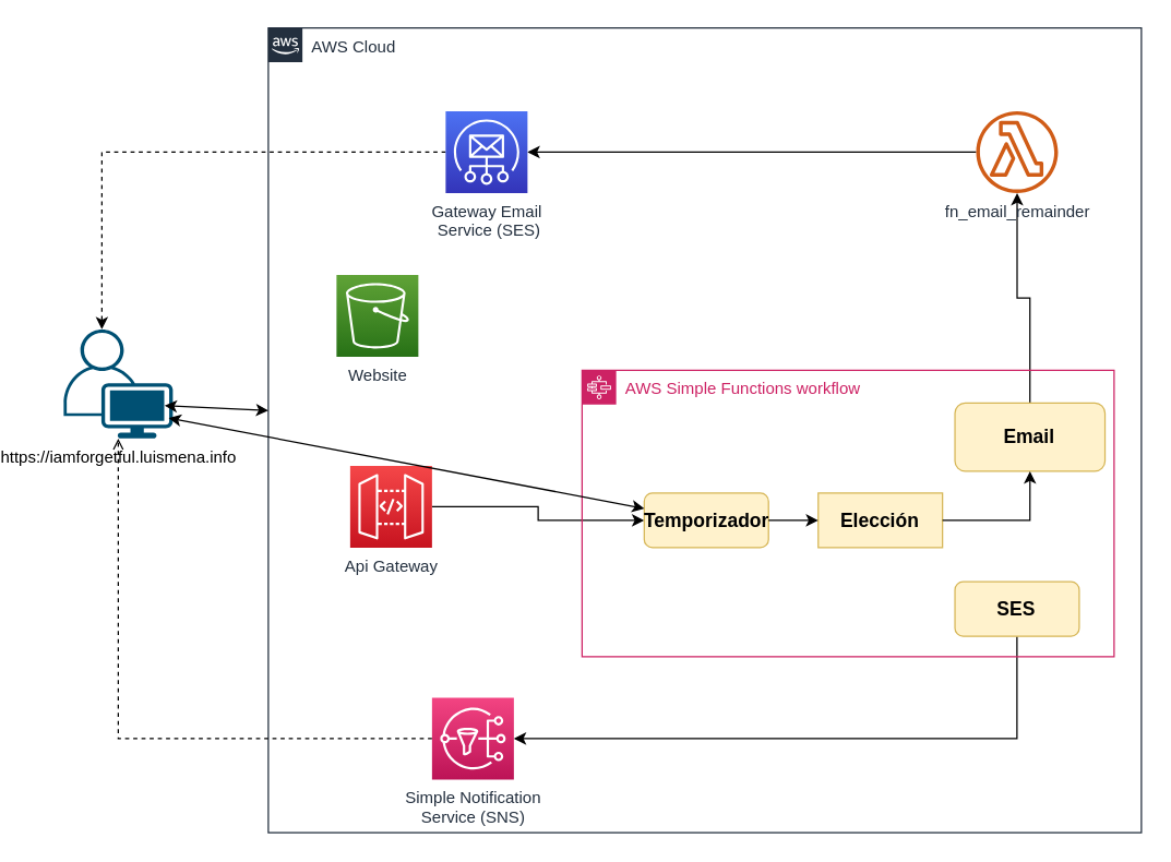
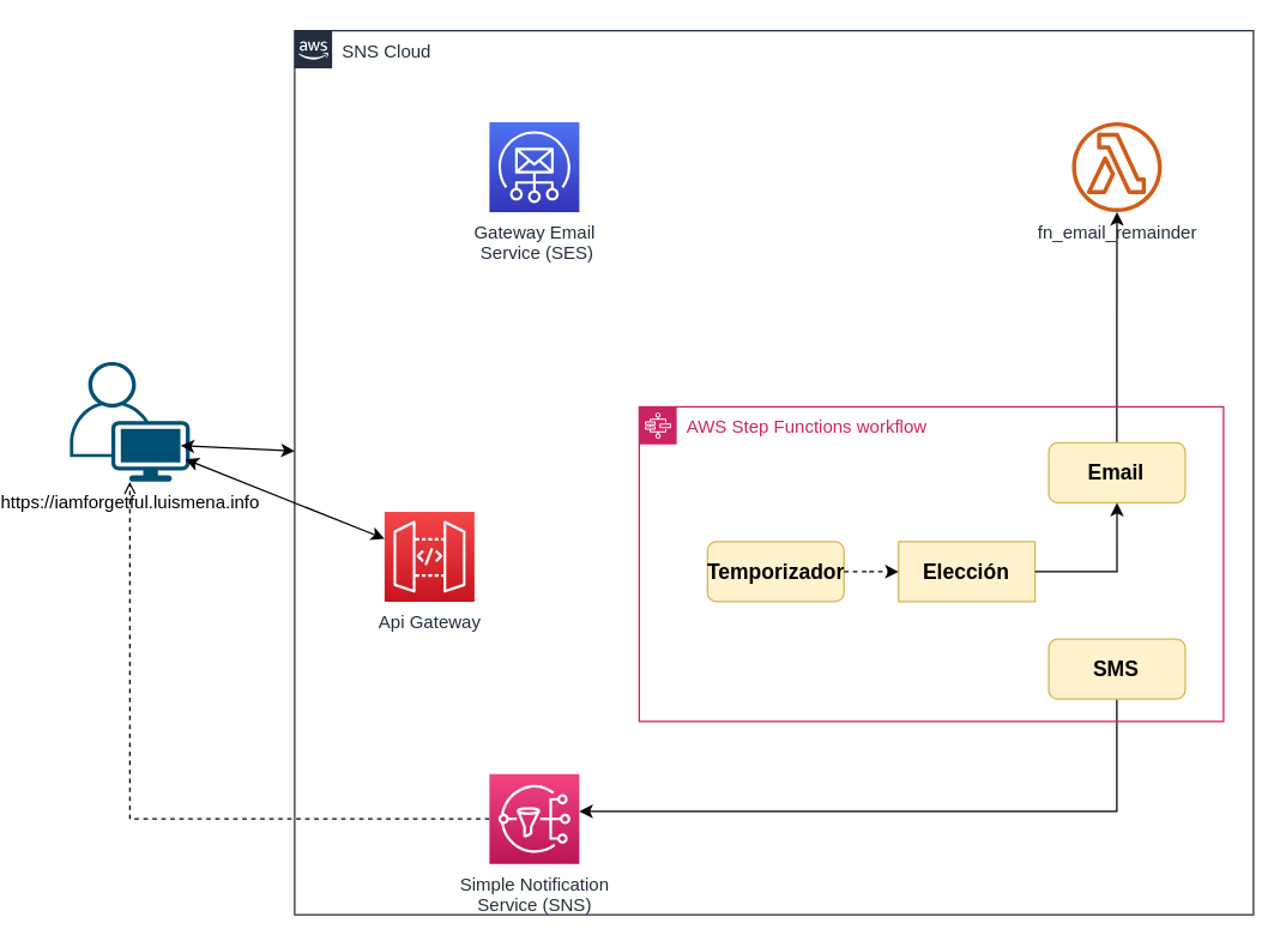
- <mxCell id="2" value="AWS Cloud" style="points=[[0,0],[0.25,0],[0.5,0],[0.75,0],[1,0],[1,0.25],[1,0.5],[1,0.75],[1,1],[0.75,1],[0.5,1],[0.25,1],[0,1],[0,0.75],[0,0.5],[0,0.25]];outlineConnect=0;gradientColor=none;html=1;whiteSpace=wrap;fontSize=12;fontStyle=0;shape=mxgraph.aws4.group;grIcon=mxgraph.aws4.group_aws_cloud_alt;strokeColor=#232F3E;fillColor=none;verticalAlign=top;align=left;spacingLeft=30;fontColor=#232F3E;dashed=0;" parent="1" vertex="1"><mxGeometry x="170" y="20" width="640" height="590" as="geometry" /></mxCell>
+ <mxCell id="2" value="SNS Cloud" style="points=[[0,0],[0.25,0],[0.5,0],[0.75,0],[1,0],[1,0.25],[1,0.5],[1,0.75],[1,1],[0.75,1],[0.5,1],[0.25,1],[0,1],[0,0.75],[0,0.5],[0,0.25]];outlineConnect=0;gradientColor=none;html=1;whiteSpace=wrap;fontSize=12;fontStyle=0;shape=mxgraph.aws4.group;grIcon=mxgraph.aws4.group_aws_cloud_alt;strokeColor=#232F3E;fillColor=none;verticalAlign=top;align=left;spacingLeft=30;fontColor=#232F3E;dashed=0;" parent="1" vertex="1"><mxGeometry x="170" y="20" width="640" height="590" as="geometry" /></mxCell>
- <mxCell id="6" style="edgeStyle=orthogonalEdgeStyle;rounded=0;orthogonalLoop=1;jettySize=auto;html=1;entryX=0.35;entryY=0;entryDx=0;entryDy=0;entryPerimeter=0;startArrow=none;startFill=0;dashed=1;" parent="1" source="7" target="22" edge="1"><mxGeometry relative="1" as="geometry" /></mxCell>
- <mxCell id="12" style="edgeStyle=orthogonalEdgeStyle;rounded=0;orthogonalLoop=1;jettySize=auto;html=1;" parent="1" source="13" target="7" edge="1"><mxGeometry relative="1" as="geometry" /></mxCell>
- <mxCell id="5" value="Website" style="outlineConnect=0;fontColor=#232F3E;gradientColor=#60A337;gradientDirection=north;fillColor=#277116;strokeColor=#ffffff;dashed=0;verticalLabelPosition=bottom;verticalAlign=top;align=center;html=1;fontSize=12;fontStyle=0;aspect=fixed;shape=mxgraph.aws4.resourceIcon;resIcon=mxgraph.aws4.s3;" parent="1" vertex="1"><mxGeometry x="220" y="201" width="60" height="60" as="geometry" /></mxCell>
- <mxCell id="15" value="AWS Simple Functions workflow" style="points=[[0,0],[0.25,0],[0.5,0],[0.75,0],[1,0],[1,0.25],[1,0.5],[1,0.75],[1,1],[0.75,1],[0.5,1],[0.25,1],[0,1],[0,0.75],[0,0.5],[0,0.25]];outlineConnect=0;gradientColor=none;html=1;whiteSpace=wrap;fontSize=12;fontStyle=0;shape=mxgraph.aws4.group;grIcon=mxgraph.aws4.group_aws_step_functions_workflow;strokeColor=#CD2264;fillColor=none;verticalAlign=top;align=left;spacingLeft=30;fontColor=#CD2264;dashed=0;" parent="14" vertex="1"><mxGeometry width="390" height="210" as="geometry" /></mxCell>
+ <mxCell id="15" value="AWS Step Functions workflow" style="points=[[0,0],[0.25,0],[0.5,0],[0.75,0],[1,0],[1,0.25],[1,0.5],[1,0.75],[1,1],[0.75,1],[0.5,1],[0.25,1],[0,1],[0,0.75],[0,0.5],[0,0.25]];outlineConnect=0;gradientColor=none;html=1;whiteSpace=wrap;fontSize=12;fontStyle=0;shape=mxgraph.aws4.group;grIcon=mxgraph.aws4.group_aws_step_functions_workflow;strokeColor=#CD2264;fillColor=none;verticalAlign=top;align=left;spacingLeft=30;fontColor=#CD2264;dashed=0;" parent="14" vertex="1"><mxGeometry width="390" height="210" as="geometry" /></mxCell>
- <mxCell id="19" value="&lt;b&gt;&lt;font style=&quot;font-size: 14px&quot;&gt;Email&lt;/font&gt;&lt;/b&gt;" style="rounded=1;whiteSpace=wrap;html=1;fillColor=#fff2cc;strokeColor=#d6b656;" parent="14" vertex="1"><mxGeometry x="273.333" y="24" width="110" height="50" as="geometry" /></mxCell>
+ <mxCell id="19" value="&lt;b&gt;&lt;font style=&quot;font-size: 14px&quot;&gt;Email&lt;/font&gt;&lt;/b&gt;" style="rounded=1;whiteSpace=wrap;html=1;fillColor=#fff2cc;strokeColor=#d6b656;" parent="14" vertex="1"><mxGeometry x="273.333" y="24" width="91.111" height="40" as="geometry" /></mxCell>
- <mxCell id="24" value="" style="endArrow=classic;html=1;startArrow=classic;startFill=1;exitX=0.963;exitY=0.813;exitDx=0;exitDy=0;exitPerimeter=0;" parent="1" source="22" target="16" edge="1"><mxGeometry width="50" height="50" relative="1" as="geometry"><mxPoint x="30" y="311" as="sourcePoint" /><mxPoint x="160" y="254.125" as="targetPoint" /></mxGeometry></mxCell>
+ <mxCell id="24" value="" style="endArrow=classic;html=1;startArrow=classic;startFill=1;exitX=0.963;exitY=0.813;exitDx=0;exitDy=0;exitPerimeter=0;" parent="1" source="22" target="4" edge="1"><mxGeometry width="50" height="50" relative="1" as="geometry"><mxPoint x="30" y="311" as="sourcePoint" /><mxPoint x="160" y="254.125" as="targetPoint" /></mxGeometry></mxCell>
- <mxCell id="3" style="edgeStyle=orthogonalEdgeStyle;rounded=0;orthogonalLoop=1;jettySize=auto;html=1;entryX=0;entryY=0.5;entryDx=0;entryDy=0;" parent="1" source="4" target="16" edge="1"><mxGeometry relative="1" as="geometry"><mxPoint x="290" y="381" as="targetPoint" /></mxGeometry></mxCell>
- <mxCell id="18" style="edgeStyle=orthogonalEdgeStyle;rounded=0;orthogonalLoop=1;jettySize=auto;html=1;" parent="14" source="16" target="17" edge="1"><mxGeometry as="geometry" /></mxCell>
+ <mxCell id="18" style="edgeStyle=orthogonalEdgeStyle;rounded=0;orthogonalLoop=1;jettySize=auto;html=1;dashed=1;" parent="14" source="16" target="17" edge="1"><mxGeometry as="geometry" /></mxCell>
- <mxCell id="21" value="&lt;b&gt;&lt;font style=&quot;font-size: 14px&quot;&gt;SES&lt;/font&gt;&lt;/b&gt;" style="rounded=1;whiteSpace=wrap;html=1;fillColor=#fff2cc;strokeColor=#d6b656;" parent="14" vertex="1"><mxGeometry x="273.333" y="155" width="91.111" height="40" as="geometry" /></mxCell>
+ <mxCell id="21" value="&lt;b&gt;&lt;font style=&quot;font-size: 14px&quot;&gt;SMS&lt;/font&gt;&lt;/b&gt;" style="rounded=1;whiteSpace=wrap;html=1;fillColor=#fff2cc;strokeColor=#d6b656;" parent="14" vertex="1"><mxGeometry x="273.333" y="155" width="91.111" height="40" as="geometry" /></mxCell>
- <mxCell id="9" value="Simple Notification&lt;br&gt;Service (SNS)" style="outlineConnect=0;fontColor=#232F3E;gradientColor=#F34482;gradientDirection=north;fillColor=#BC1356;strokeColor=#ffffff;dashed=0;verticalLabelPosition=bottom;verticalAlign=top;align=center;html=1;fontSize=12;fontStyle=0;aspect=fixed;shape=mxgraph.aws4.resourceIcon;resIcon=mxgraph.aws4.sns;" parent="1" vertex="1"><mxGeometry x="290" y="511" width="60" height="60" as="geometry" /></mxCell>
+ <mxCell id="9" value="Simple Notification&lt;br&gt;Service (SNS)" style="outlineConnect=0;fontColor=#232F3E;gradientColor=#F34482;gradientDirection=north;fillColor=#BC1356;strokeColor=#ffffff;dashed=0;verticalLabelPosition=bottom;verticalAlign=top;align=center;html=1;fontSize=12;fontStyle=0;aspect=fixed;shape=mxgraph.aws4.resourceIcon;resIcon=mxgraph.aws4.sns;" parent="1" vertex="1"><mxGeometry x="300" y="516" width="60" height="60" as="geometry" /></mxCell>
